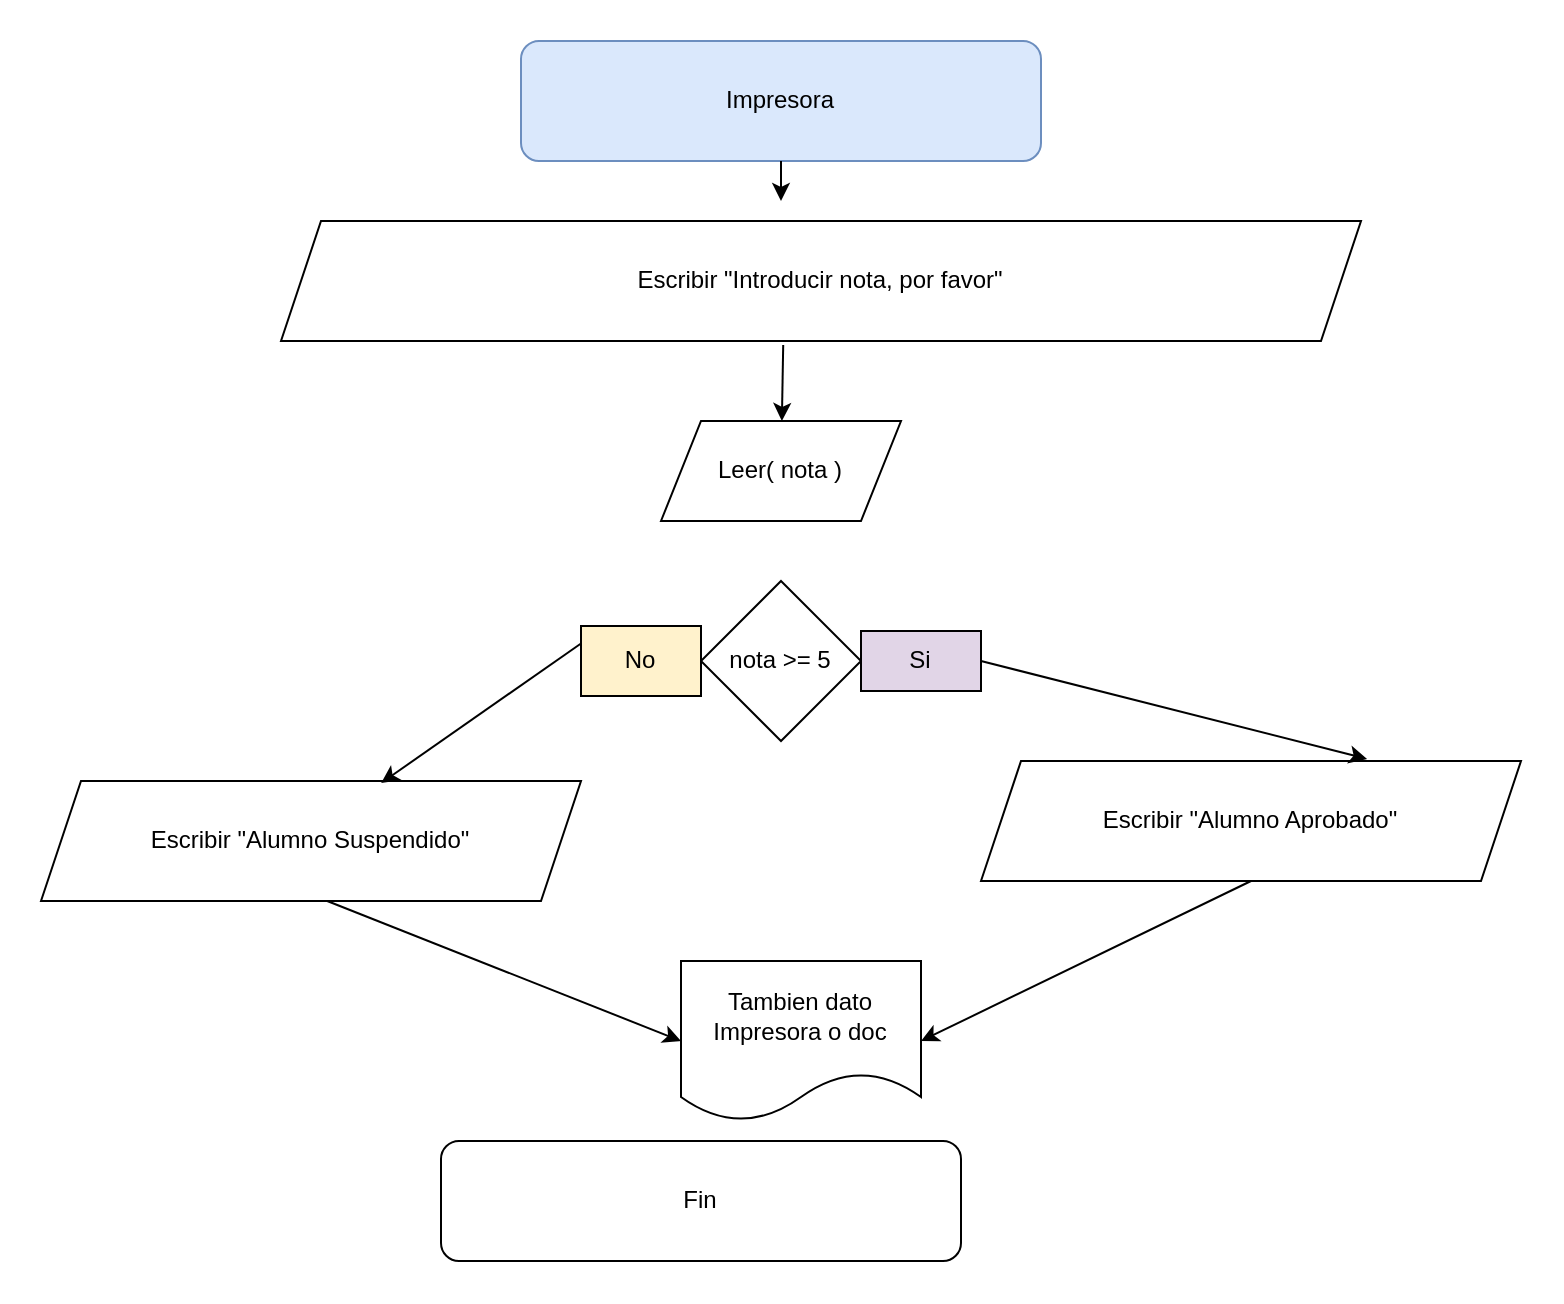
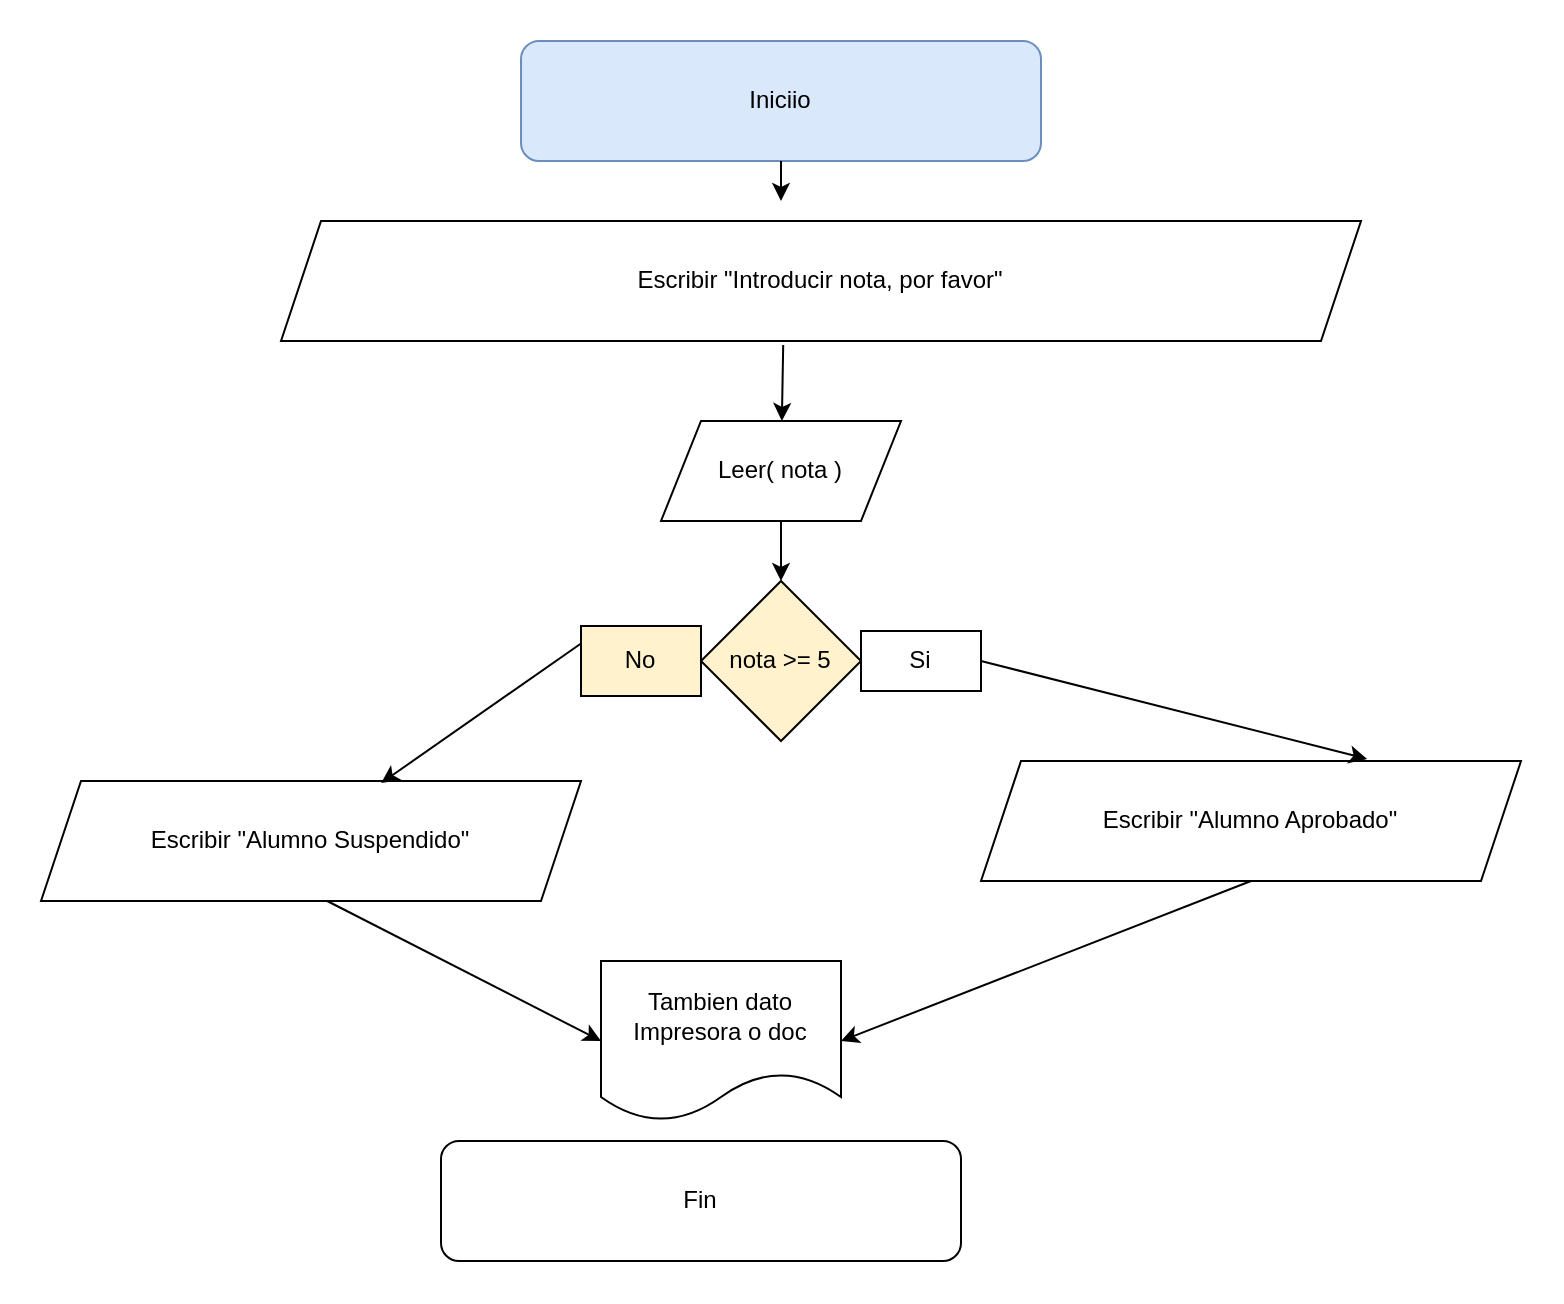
- <mxCell id="2" value="Impresora" style="rounded=1;whiteSpace=wrap;html=1;fillColor=#dae8fc;strokeColor=#6c8ebf;" vertex="1" parent="1"><mxGeometry x="260" y="20" width="260" height="60" as="geometry" /></mxCell>
+ <mxCell id="2" value="Iniciio" style="rounded=1;whiteSpace=wrap;html=1;fillColor=#dae8fc;strokeColor=#6c8ebf;" vertex="1" parent="1"><mxGeometry x="260" y="20" width="260" height="60" as="geometry" /></mxCell>
+ <mxCell id="5" value="" style="edgeStyle=orthogonalEdgeStyle;rounded=0;orthogonalLoop=1;jettySize=auto;html=1;" edge="1" parent="1" source="6" target="7"><mxGeometry relative="1" as="geometry" /></mxCell>
- <mxCell id="7" value="nota &amp;gt;= 5" style="rhombus;whiteSpace=wrap;html=1;" vertex="1" parent="1"><mxGeometry x="350" y="290" width="80" height="80" as="geometry" /></mxCell>
+ <mxCell id="7" value="nota &amp;gt;= 5" style="rhombus;whiteSpace=wrap;html=1;fillColor=#fff2cc;" vertex="1" parent="1"><mxGeometry x="350" y="290" width="80" height="80" as="geometry" /></mxCell>
- <mxCell id="12" value="Si" style="rounded=0;whiteSpace=wrap;html=1;fillColor=#e1d5e7;" vertex="1" parent="1"><mxGeometry x="430" y="315" width="60" height="30" as="geometry" /></mxCell>
+ <mxCell id="12" value="Si" style="rounded=0;whiteSpace=wrap;html=1;" vertex="1" parent="1"><mxGeometry x="430" y="315" width="60" height="30" as="geometry" /></mxCell>
- <mxCell id="18" value="Tambien dato&lt;br&gt;Impresora o doc" style="shape=document;whiteSpace=wrap;html=1;boundedLbl=1;" vertex="1" parent="1"><mxGeometry x="340" y="480" width="120" height="80" as="geometry" /></mxCell>
+ <mxCell id="18" value="Tambien dato&lt;br&gt;Impresora o doc" style="shape=document;whiteSpace=wrap;html=1;boundedLbl=1;" vertex="1" parent="1"><mxGeometry x="300" y="480" width="120" height="80" as="geometry" /></mxCell>
